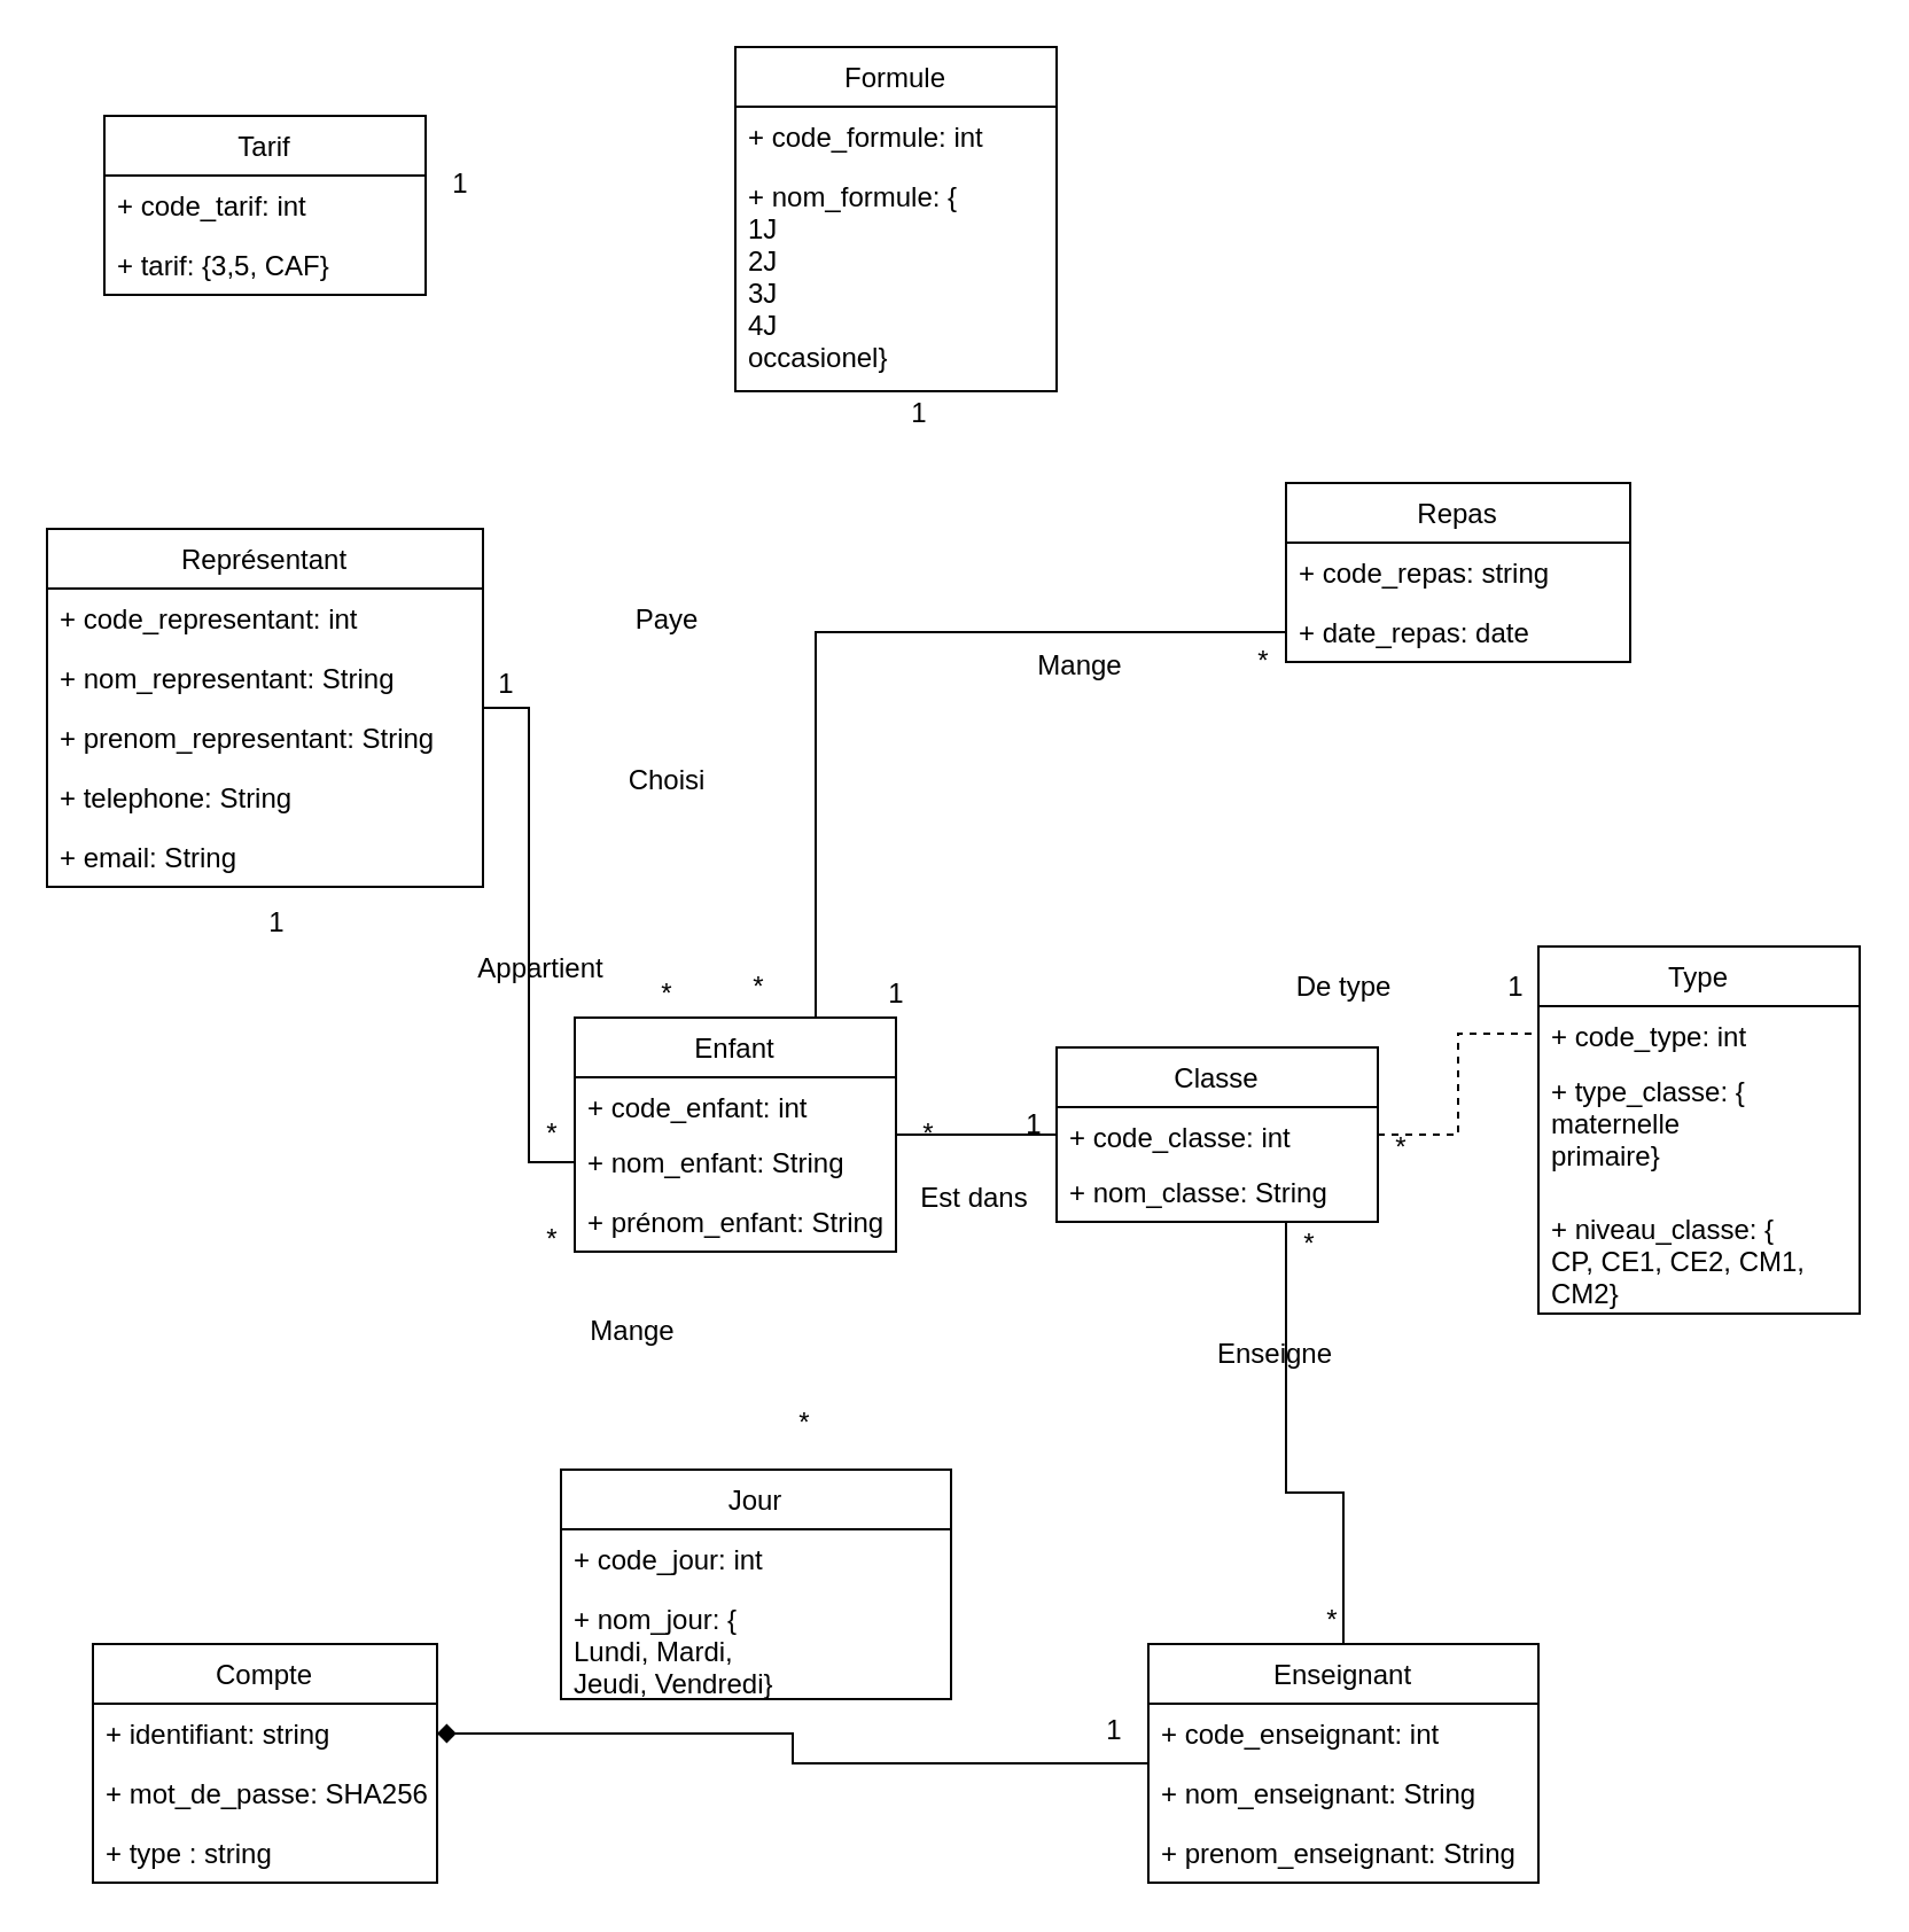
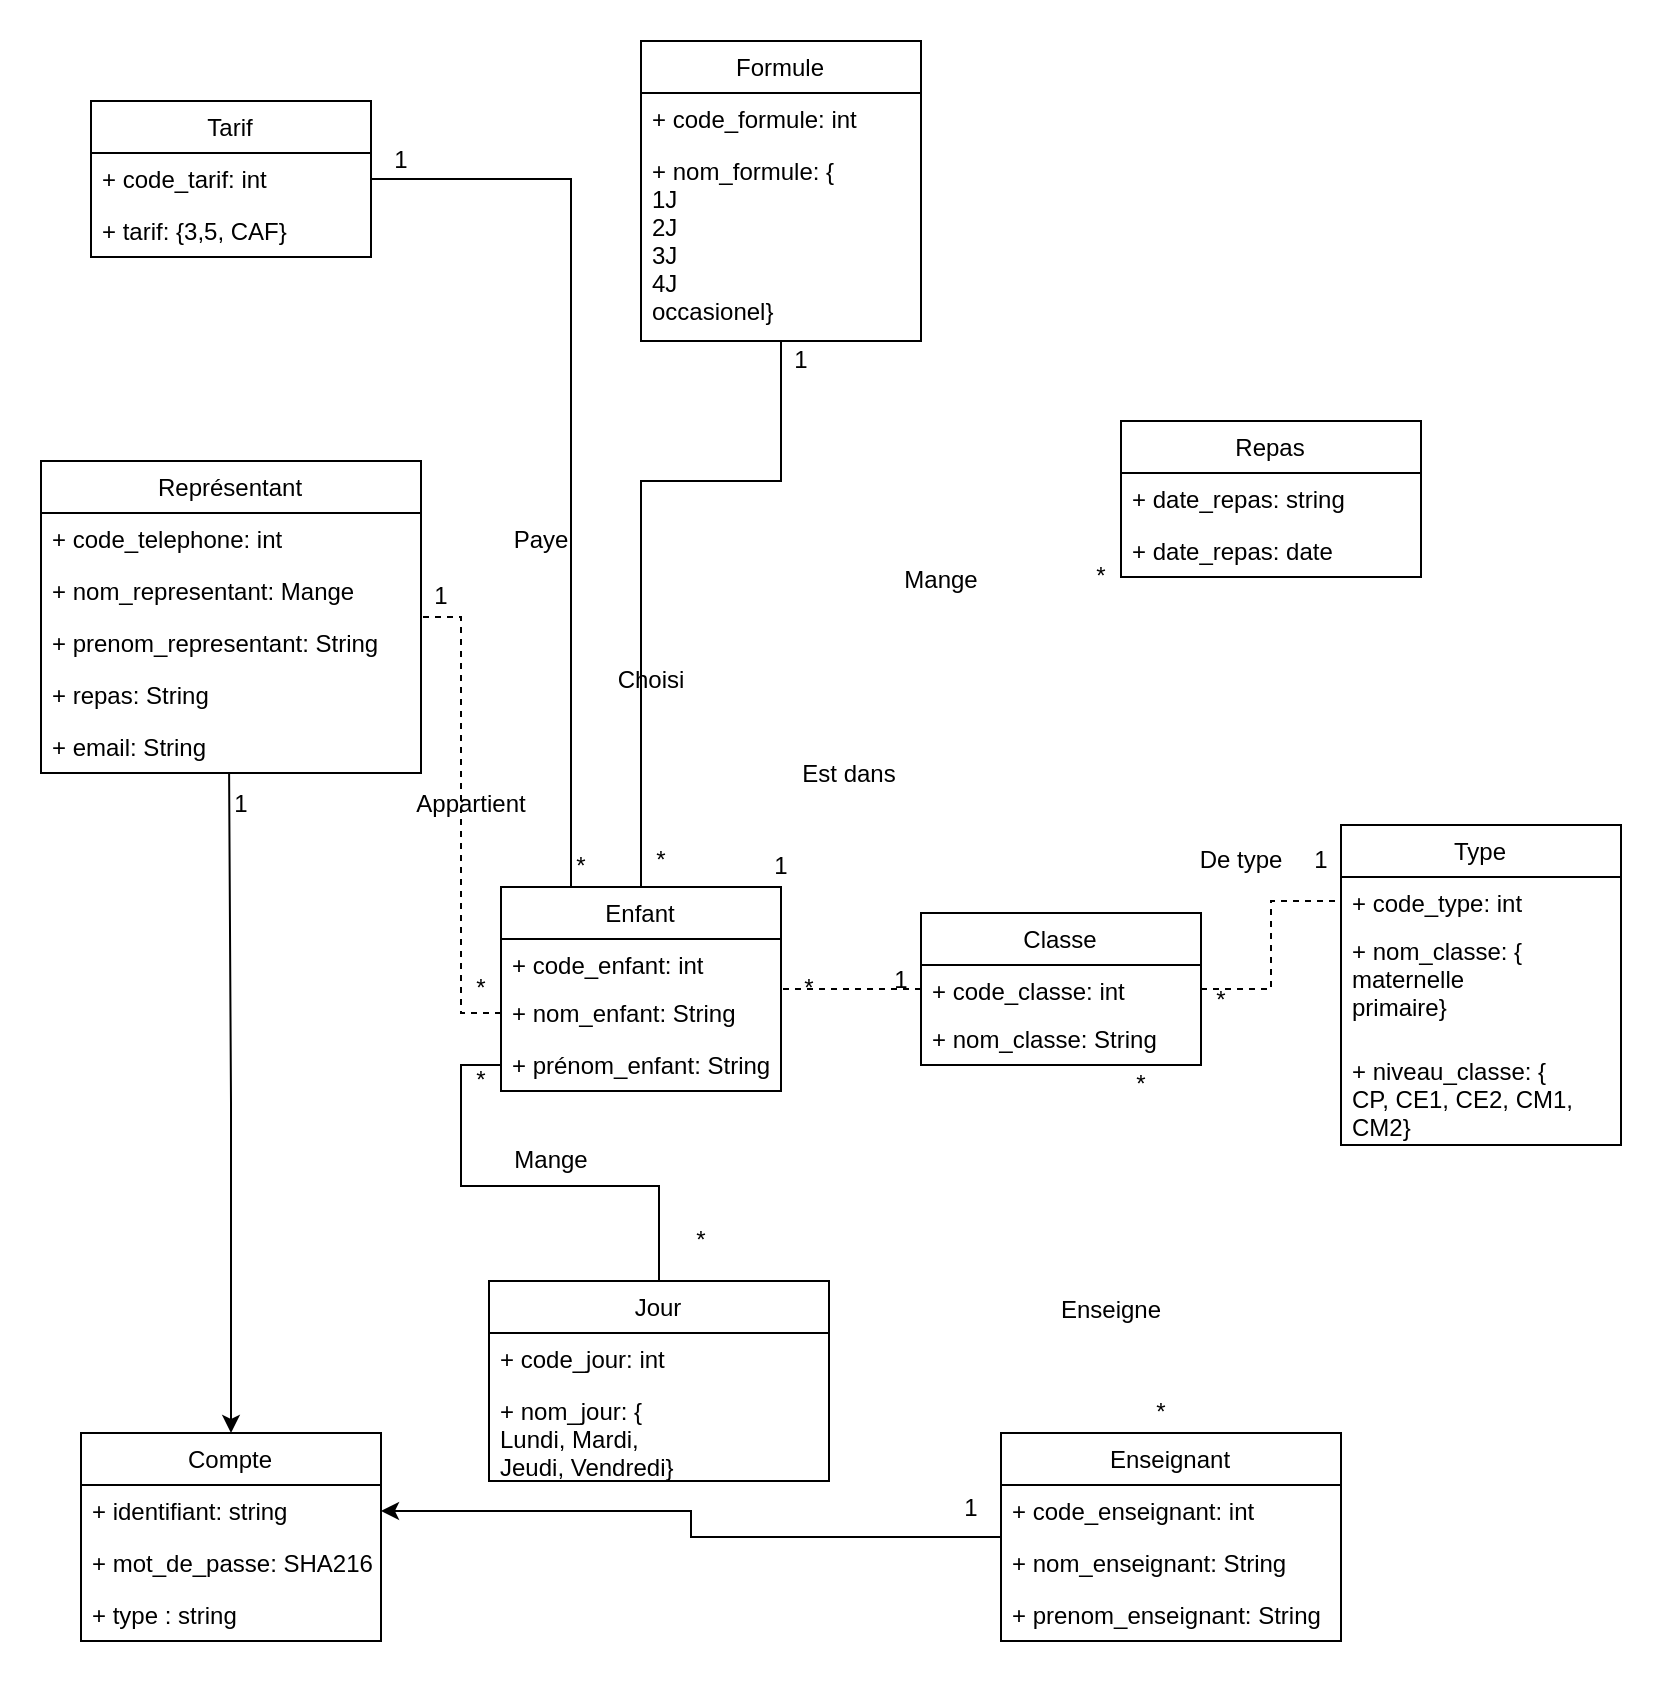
+ <mxCell id="2" style="edgeStyle=orthogonalEdgeStyle;rounded=0;orthogonalLoop=1;jettySize=auto;html=1;entryX=0.25;entryY=0;entryDx=0;entryDy=0;endArrow=none;endFill=0;" parent="1" source="3" target="15" edge="1"><mxGeometry relative="1" as="geometry"><Array as="points"><mxPoint x="285" y="89" /></Array></mxGeometry></mxCell>
- <mxCell id="7" value="+ code_repas: string" style="text;strokeColor=none;fillColor=none;align=left;verticalAlign=top;spacingLeft=4;spacingRight=4;overflow=hidden;rotatable=0;points=[[0,0.5],[1,0.5]];portConstraint=eastwest;" parent="6" vertex="1"><mxGeometry y="26" width="150" height="26" as="geometry" /></mxCell>
+ <mxCell id="7" value="+ date_repas: string" style="text;strokeColor=none;fillColor=none;align=left;verticalAlign=top;spacingLeft=4;spacingRight=4;overflow=hidden;rotatable=0;points=[[0,0.5],[1,0.5]];portConstraint=eastwest;" parent="6" vertex="1"><mxGeometry y="26" width="150" height="26" as="geometry" /></mxCell>
- <mxCell id="10" value="+ code_representant: int" style="text;strokeColor=none;fillColor=none;align=left;verticalAlign=top;spacingLeft=4;spacingRight=4;overflow=hidden;rotatable=0;points=[[0,0.5],[1,0.5]];portConstraint=eastwest;" parent="9" vertex="1"><mxGeometry y="26" width="190" height="26" as="geometry" /></mxCell>
+ <mxCell id="10" value="+ code_telephone: int" style="text;strokeColor=none;fillColor=none;align=left;verticalAlign=top;spacingLeft=4;spacingRight=4;overflow=hidden;rotatable=0;points=[[0,0.5],[1,0.5]];portConstraint=eastwest;" parent="9" vertex="1"><mxGeometry y="26" width="190" height="26" as="geometry" /></mxCell>
- <mxCell id="41" value="Paye" style="text;html=1;align=center;verticalAlign=middle;resizable=0;points=[];autosize=1;strokeColor=none;fillColor=none;" parent="1" vertex="1"><mxGeometry x="270" y="260" width="40" height="20" as="geometry" /></mxCell>
+ <mxCell id="41" value="Paye" style="text;html=1;align=center;verticalAlign=middle;resizable=0;points=[];autosize=1;strokeColor=none;fillColor=none;" parent="1" vertex="1"><mxGeometry x="250" y="260" width="40" height="20" as="geometry" /></mxCell>
+ <mxCell id="60" style="edgeStyle=orthogonalEdgeStyle;rounded=0;orthogonalLoop=1;jettySize=auto;html=1;entryX=0.5;entryY=0;entryDx=0;entryDy=0;endArrow=none;endFill=0;" parent="1" source="61" target="15" edge="1"><mxGeometry relative="1" as="geometry"><Array as="points"><mxPoint x="390" y="240" /><mxPoint x="320" y="240" /></Array></mxGeometry></mxCell>
- <mxCell id="29" style="edgeStyle=orthogonalEdgeStyle;rounded=0;orthogonalLoop=1;jettySize=auto;html=1;exitX=0;exitY=0.5;exitDx=0;exitDy=0;entryX=0.75;entryY=0;entryDx=0;entryDy=0;endArrow=none;endFill=0;" parent="1" source="8" target="15" edge="1"><mxGeometry relative="1" as="geometry" /></mxCell>
- <mxCell id="11" value="+ nom_representant: String" style="text;strokeColor=none;fillColor=none;align=left;verticalAlign=top;spacingLeft=4;spacingRight=4;overflow=hidden;rotatable=0;points=[[0,0.5],[1,0.5]];portConstraint=eastwest;" parent="9" vertex="1"><mxGeometry y="52" width="190" height="26" as="geometry" /></mxCell>
+ <mxCell id="11" value="+ nom_representant: Mange" style="text;strokeColor=none;fillColor=none;align=left;verticalAlign=top;spacingLeft=4;spacingRight=4;overflow=hidden;rotatable=0;points=[[0,0.5],[1,0.5]];portConstraint=eastwest;" parent="9" vertex="1"><mxGeometry y="52" width="190" height="26" as="geometry" /></mxCell>
- <mxCell id="67" value="Choisi" style="text;html=1;align=center;verticalAlign=middle;resizable=0;points=[];autosize=1;strokeColor=none;fillColor=none;" parent="1" vertex="1"><mxGeometry x="265" y="330" width="50" height="20" as="geometry" /></mxCell>
+ <mxCell id="67" value="Choisi" style="text;html=1;align=center;verticalAlign=middle;resizable=0;points=[];autosize=1;strokeColor=none;fillColor=none;" parent="1" vertex="1"><mxGeometry x="300" y="330" width="50" height="20" as="geometry" /></mxCell>
- <mxCell id="13" value="+ telephone: String" style="text;strokeColor=none;fillColor=none;align=left;verticalAlign=top;spacingLeft=4;spacingRight=4;overflow=hidden;rotatable=0;points=[[0,0.5],[1,0.5]];portConstraint=eastwest;" parent="9" vertex="1"><mxGeometry y="104" width="190" height="26" as="geometry" /></mxCell>
+ <mxCell id="13" value="+ repas: String" style="text;strokeColor=none;fillColor=none;align=left;verticalAlign=top;spacingLeft=4;spacingRight=4;overflow=hidden;rotatable=0;points=[[0,0.5],[1,0.5]];portConstraint=eastwest;" parent="9" vertex="1"><mxGeometry y="104" width="190" height="26" as="geometry" /></mxCell>
- <mxCell id="28" style="edgeStyle=orthogonalEdgeStyle;rounded=0;orthogonalLoop=1;jettySize=auto;html=1;exitX=0;exitY=0.5;exitDx=0;exitDy=0;entryX=1;entryY=0.5;entryDx=0;entryDy=0;startArrow=none;startFill=0;endArrow=none;endFill=0;" parent="1" source="17" target="9" edge="1"><mxGeometry relative="1" as="geometry" /></mxCell>
+ <mxCell id="28" style="edgeStyle=orthogonalEdgeStyle;rounded=0;orthogonalLoop=1;jettySize=auto;html=1;exitX=0;exitY=0.5;exitDx=0;exitDy=0;entryX=1;entryY=0.5;entryDx=0;entryDy=0;startArrow=none;startFill=0;endArrow=none;endFill=0;dashed=1;" parent="1" source="17" target="9" edge="1"><mxGeometry relative="1" as="geometry" /></mxCell>
- <mxCell id="40" value="Appartient" style="text;html=1;align=center;verticalAlign=middle;resizable=0;points=[];autosize=1;strokeColor=none;fillColor=none;" parent="1" vertex="1"><mxGeometry x="200" y="412" width="70" height="20" as="geometry" /></mxCell>
+ <mxCell id="40" value="Appartient" style="text;html=1;align=center;verticalAlign=middle;resizable=0;points=[];autosize=1;strokeColor=none;fillColor=none;" parent="1" vertex="1"><mxGeometry x="200" y="392" width="70" height="20" as="geometry" /></mxCell>
- <mxCell id="44" value="De type" style="text;html=1;align=center;verticalAlign=middle;resizable=0;points=[];autosize=1;strokeColor=none;fillColor=none;" parent="1" vertex="1"><mxGeometry x="555" y="420" width="60" height="20" as="geometry" /></mxCell>
+ <mxCell id="44" value="De type" style="text;html=1;align=center;verticalAlign=middle;resizable=0;points=[];autosize=1;strokeColor=none;fillColor=none;" parent="1" vertex="1"><mxGeometry x="590" y="420" width="60" height="20" as="geometry" /></mxCell>
- <mxCell id="24" value="+ type_classe: {&#10;maternelle&#10;primaire}" style="text;strokeColor=none;fillColor=none;align=left;verticalAlign=top;spacingLeft=4;spacingRight=4;overflow=hidden;rotatable=0;points=[[0,0.5],[1,0.5]];portConstraint=eastwest;" parent="22" vertex="1"><mxGeometry y="50" width="140" height="60" as="geometry" /></mxCell>
+ <mxCell id="24" value="+ nom_classe: {&#10;maternelle&#10;primaire}" style="text;strokeColor=none;fillColor=none;align=left;verticalAlign=top;spacingLeft=4;spacingRight=4;overflow=hidden;rotatable=0;points=[[0,0.5],[1,0.5]];portConstraint=eastwest;" parent="22" vertex="1"><mxGeometry y="50" width="140" height="60" as="geometry" /></mxCell>
- <mxCell id="27" style="edgeStyle=orthogonalEdgeStyle;rounded=0;orthogonalLoop=1;jettySize=auto;html=1;exitX=0;exitY=0.5;exitDx=0;exitDy=0;entryX=1;entryY=0.5;entryDx=0;entryDy=0;startArrow=none;startFill=0;endArrow=none;endFill=0;" parent="1" source="20" target="15" edge="1"><mxGeometry relative="1" as="geometry" /></mxCell>
+ <mxCell id="27" style="edgeStyle=orthogonalEdgeStyle;rounded=0;orthogonalLoop=1;jettySize=auto;html=1;exitX=0;exitY=0.5;exitDx=0;exitDy=0;entryX=1;entryY=0.5;entryDx=0;entryDy=0;startArrow=none;startFill=0;endArrow=none;endFill=0;dashed=1;" parent="1" source="20" target="15" edge="1"><mxGeometry relative="1" as="geometry" /></mxCell>
- <mxCell id="43" value="Est dans" style="text;html=1;align=center;verticalAlign=middle;resizable=0;points=[];autosize=1;strokeColor=none;fillColor=none;" parent="1" vertex="1"><mxGeometry x="394" y="512" width="60" height="20" as="geometry" /></mxCell>
+ <mxCell id="43" value="Est dans" style="text;html=1;align=center;verticalAlign=middle;resizable=0;points=[];autosize=1;strokeColor=none;fillColor=none;" parent="1" vertex="1"><mxGeometry x="394" y="377" width="60" height="20" as="geometry" /></mxCell>
+ <mxCell id="45" style="edgeStyle=orthogonalEdgeStyle;rounded=0;orthogonalLoop=1;jettySize=auto;html=1;exitX=0.5;exitY=0;exitDx=0;exitDy=0;entryX=0.495;entryY=1;entryDx=0;entryDy=0;entryPerimeter=0;endArrow=none;endFill=0;startArrow=classic;startFill=1;" parent="1" source="46" target="14" edge="1"><mxGeometry relative="1" as="geometry" /></mxCell>
- <mxCell id="59" value="Enseigne" style="text;html=1;align=center;verticalAlign=middle;resizable=0;points=[];autosize=1;strokeColor=none;fillColor=none;" parent="1" vertex="1"><mxGeometry x="520" y="580" width="70" height="20" as="geometry" /></mxCell>
+ <mxCell id="59" value="Enseigne" style="text;html=1;align=center;verticalAlign=middle;resizable=0;points=[];autosize=1;strokeColor=none;fillColor=none;" parent="1" vertex="1"><mxGeometry x="520" y="645" width="70" height="20" as="geometry" /></mxCell>
+ <mxCell id="72" style="edgeStyle=orthogonalEdgeStyle;rounded=0;orthogonalLoop=1;jettySize=auto;html=1;exitX=0;exitY=0.5;exitDx=0;exitDy=0;entryX=0.5;entryY=0;entryDx=0;entryDy=0;endArrow=none;endFill=0;" parent="1" source="18" target="68" edge="1"><mxGeometry relative="1" as="geometry" /></mxCell>
- <mxCell id="52" style="edgeStyle=orthogonalEdgeStyle;rounded=0;orthogonalLoop=1;jettySize=auto;html=1;exitX=0.5;exitY=0;exitDx=0;exitDy=0;entryX=0.464;entryY=1;entryDx=0;entryDy=0;entryPerimeter=0;endArrow=none;endFill=0;" parent="1" source="53" target="21" edge="1"><mxGeometry relative="1" as="geometry"><Array as="points"><mxPoint x="560" y="650" /><mxPoint x="560" y="532" /></Array></mxGeometry></mxCell>
- <mxCell id="51" style="edgeStyle=orthogonalEdgeStyle;rounded=0;orthogonalLoop=1;jettySize=auto;html=1;entryX=1;entryY=0.5;entryDx=0;entryDy=0;endArrow=diamond;" parent="1" source="53" target="47" edge="1"><mxGeometry relative="1" as="geometry" /></mxCell>
+ <mxCell id="51" style="edgeStyle=orthogonalEdgeStyle;rounded=0;orthogonalLoop=1;jettySize=auto;html=1;entryX=1;entryY=0.5;entryDx=0;entryDy=0;" parent="1" source="53" target="47" edge="1"><mxGeometry relative="1" as="geometry" /></mxCell>
- <mxCell id="48" value="+ mot_de_passe: SHA256" style="text;strokeColor=none;fillColor=none;align=left;verticalAlign=top;spacingLeft=4;spacingRight=4;overflow=hidden;rotatable=0;points=[[0,0.5],[1,0.5]];portConstraint=eastwest;" parent="46" vertex="1"><mxGeometry y="52" width="150" height="26" as="geometry" /></mxCell>
+ <mxCell id="48" value="+ mot_de_passe: SHA216" style="text;strokeColor=none;fillColor=none;align=left;verticalAlign=top;spacingLeft=4;spacingRight=4;overflow=hidden;rotatable=0;points=[[0,0.5],[1,0.5]];portConstraint=eastwest;" parent="46" vertex="1"><mxGeometry y="52" width="150" height="26" as="geometry" /></mxCell>
